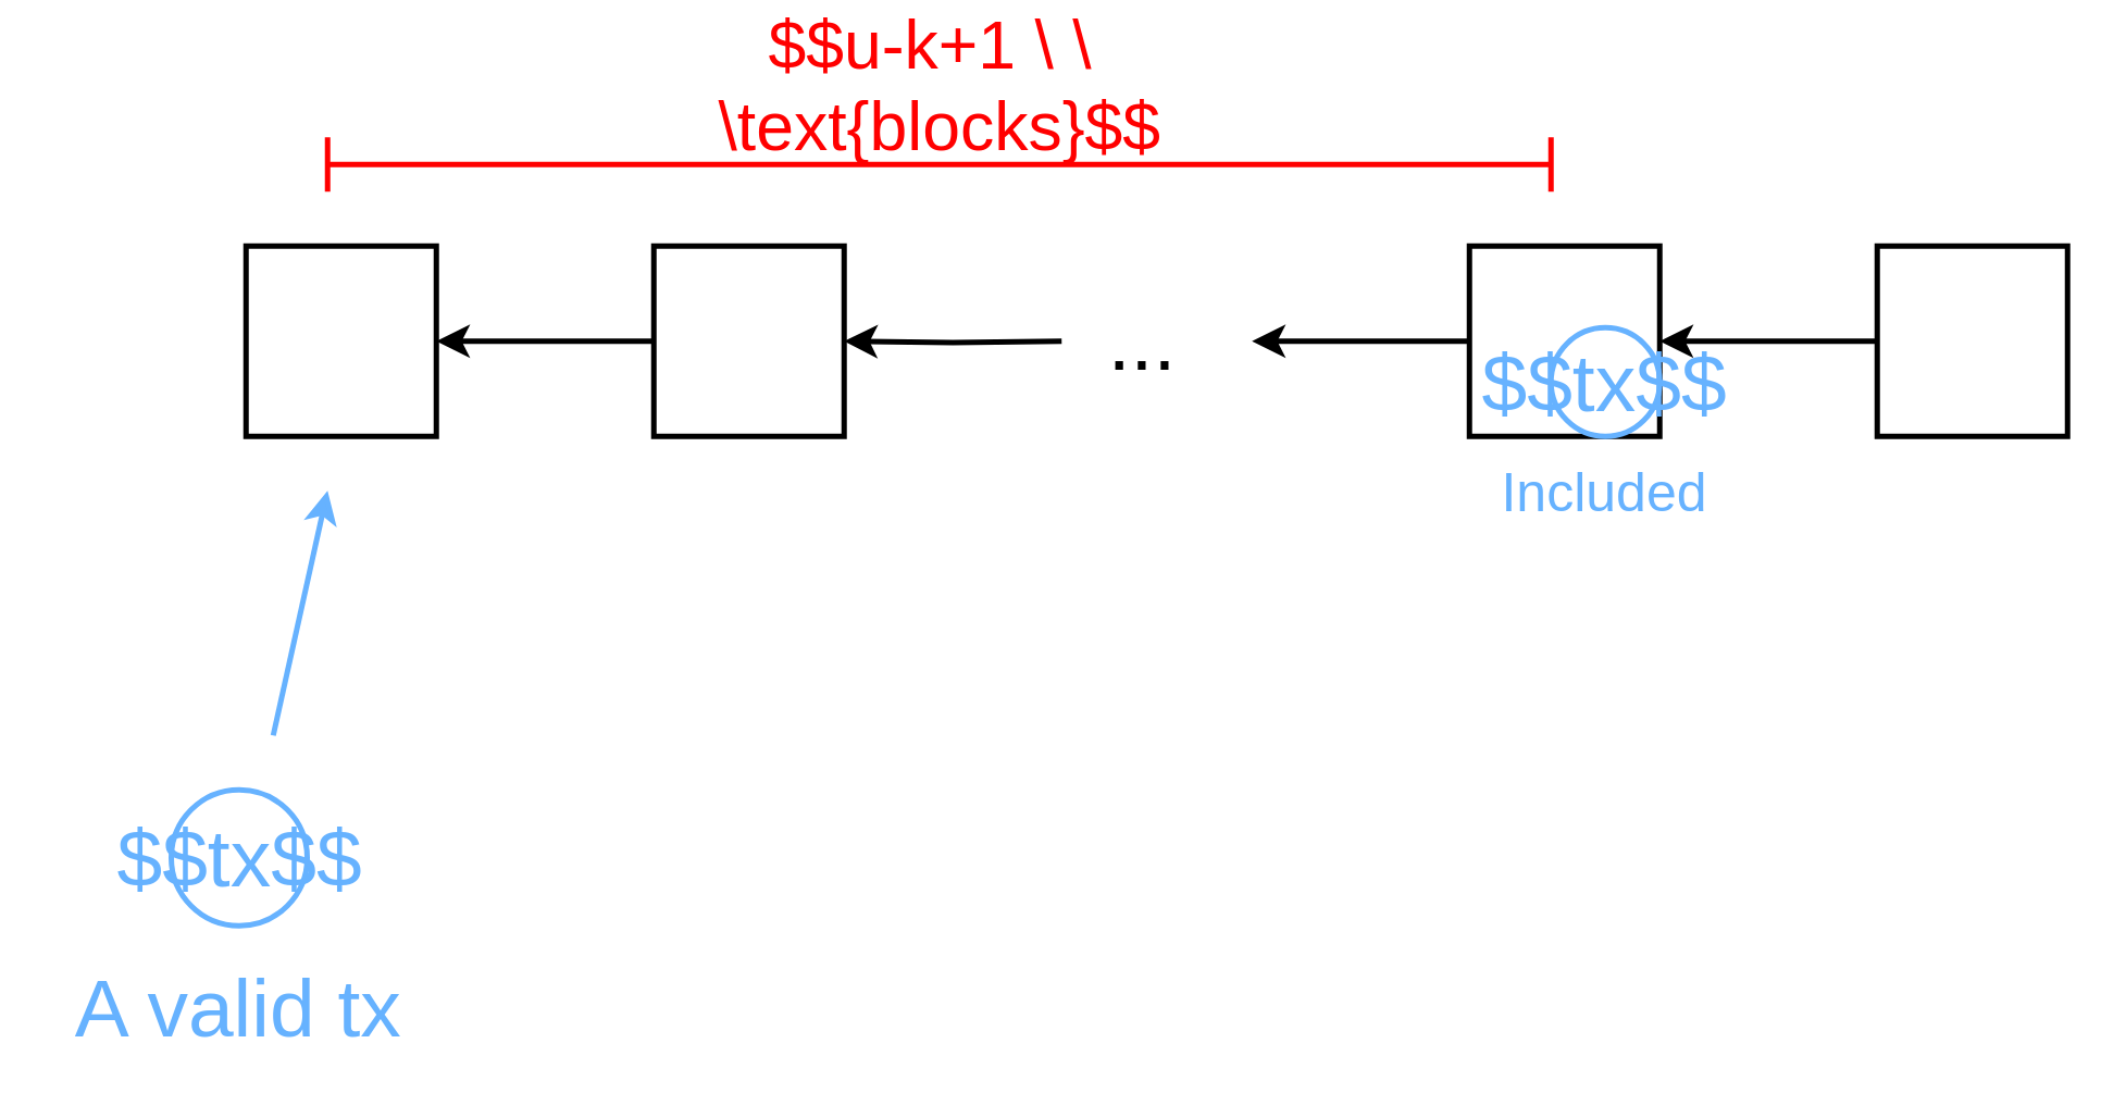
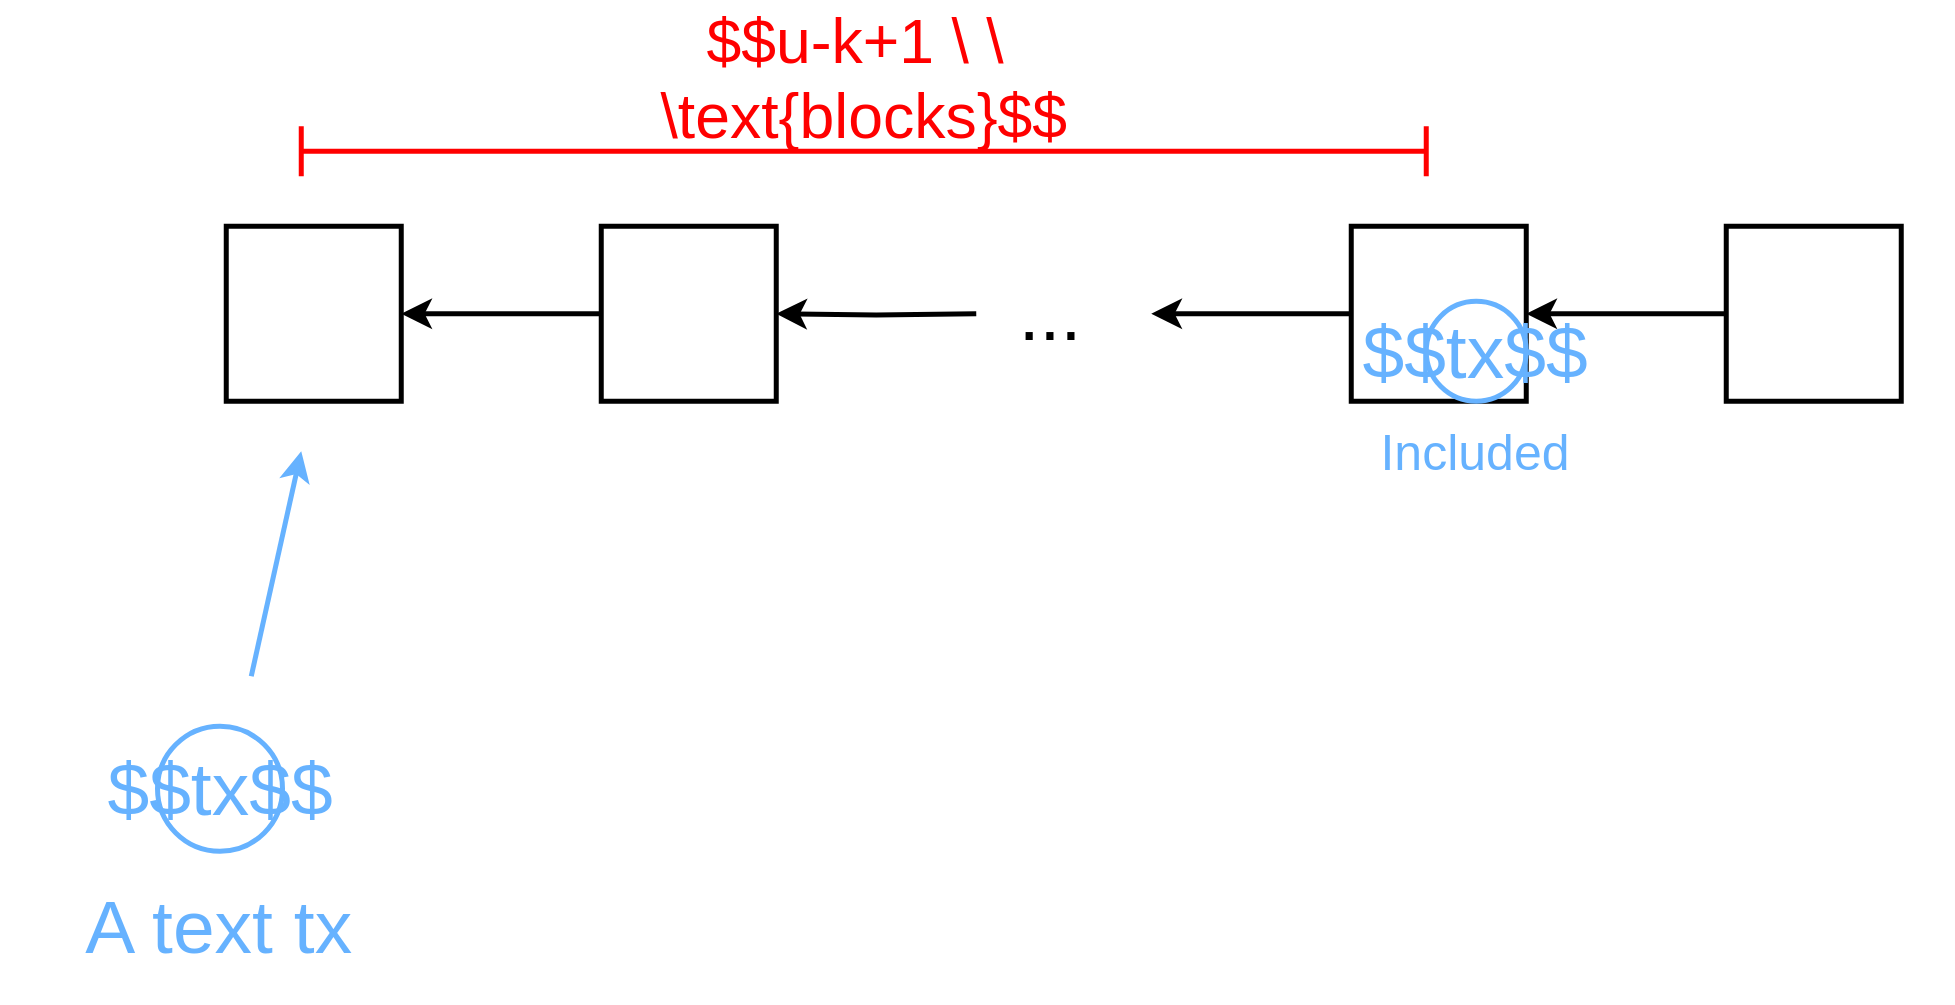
- <mxCell id="12" value="A valid tx" style="text;html=1;strokeColor=none;fillColor=none;align=center;verticalAlign=middle;whiteSpace=wrap;rounded=0;fontSize=30;fontColor=#66B2FF;" vertex="1" parent="1"><mxGeometry x="20" y="360" width="135" height="20" as="geometry" /></mxCell>
+ <mxCell id="12" value="A text tx" style="text;html=1;strokeColor=none;fillColor=none;align=center;verticalAlign=middle;whiteSpace=wrap;rounded=0;fontSize=30;fontColor=#66B2FF;" vertex="1" parent="1"><mxGeometry x="20" y="360" width="135" height="20" as="geometry" /></mxCell>
